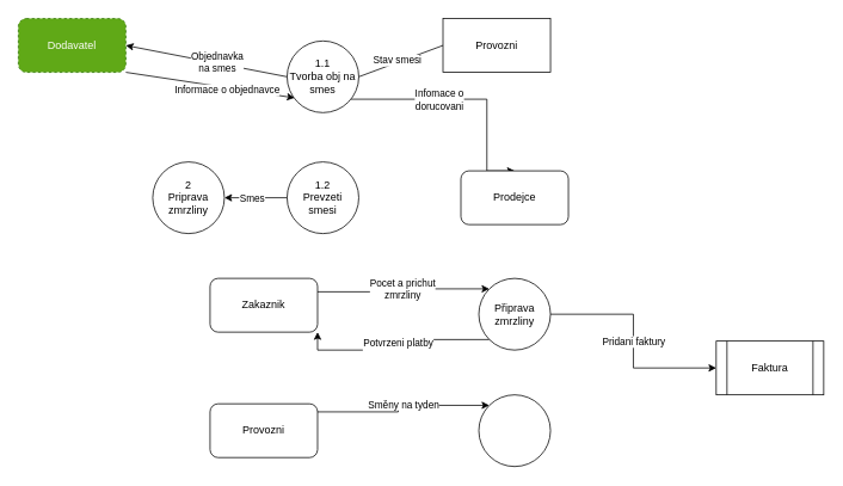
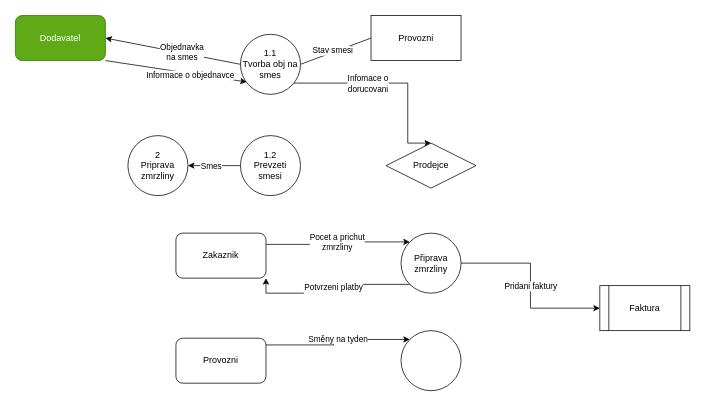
- <mxCell id="19" value="Dodavatel" style="rounded=1;whiteSpace=wrap;html=1;fillColor=#60a917;fontColor=#ffffff;strokeColor=#2D7600;dashed=1;" vertex="1" parent="1"><mxGeometry x="20" y="20" width="120" height="60" as="geometry" /></mxCell>
+ <mxCell id="19" value="Dodavatel" style="rounded=1;whiteSpace=wrap;html=1;fillColor=#60a917;fontColor=#ffffff;strokeColor=#2D7600;" vertex="1" parent="1"><mxGeometry x="20" y="20" width="120" height="60" as="geometry" /></mxCell>
- <mxCell id="24" value="Prodejce" style="rounded=1;whiteSpace=wrap;html=1;" vertex="1" parent="1"><mxGeometry x="514" y="190" width="120" height="60" as="geometry" /></mxCell>
+ <mxCell id="24" value="Prodejce" style="rhombus;whiteSpace=wrap;html=1;" vertex="1" parent="1"><mxGeometry x="514" y="190" width="120" height="60" as="geometry" /></mxCell>
